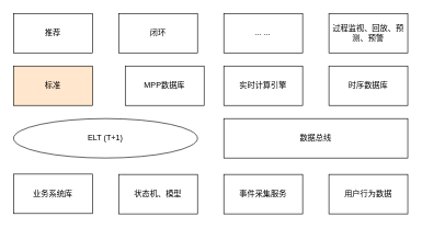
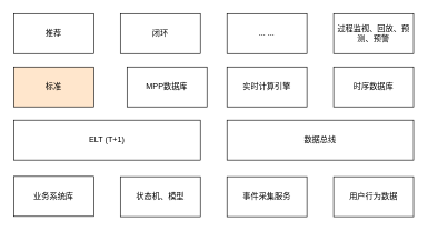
- <mxCell id="10" value="ELT (T+1)" style="ellipse;whiteSpace=wrap;html=1;" vertex="1" parent="1"><mxGeometry x="20" y="180" width="280" height="60" as="geometry" /></mxCell>
+ <mxCell id="10" value="ELT (T+1)" style="rounded=0;whiteSpace=wrap;html=1;" vertex="1" parent="1"><mxGeometry x="20" y="180" width="280" height="60" as="geometry" /></mxCell>
